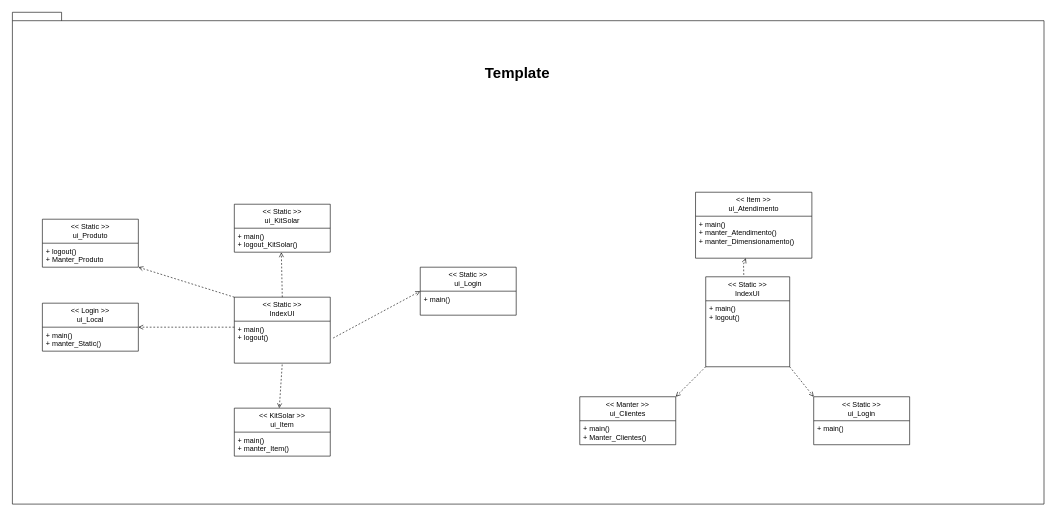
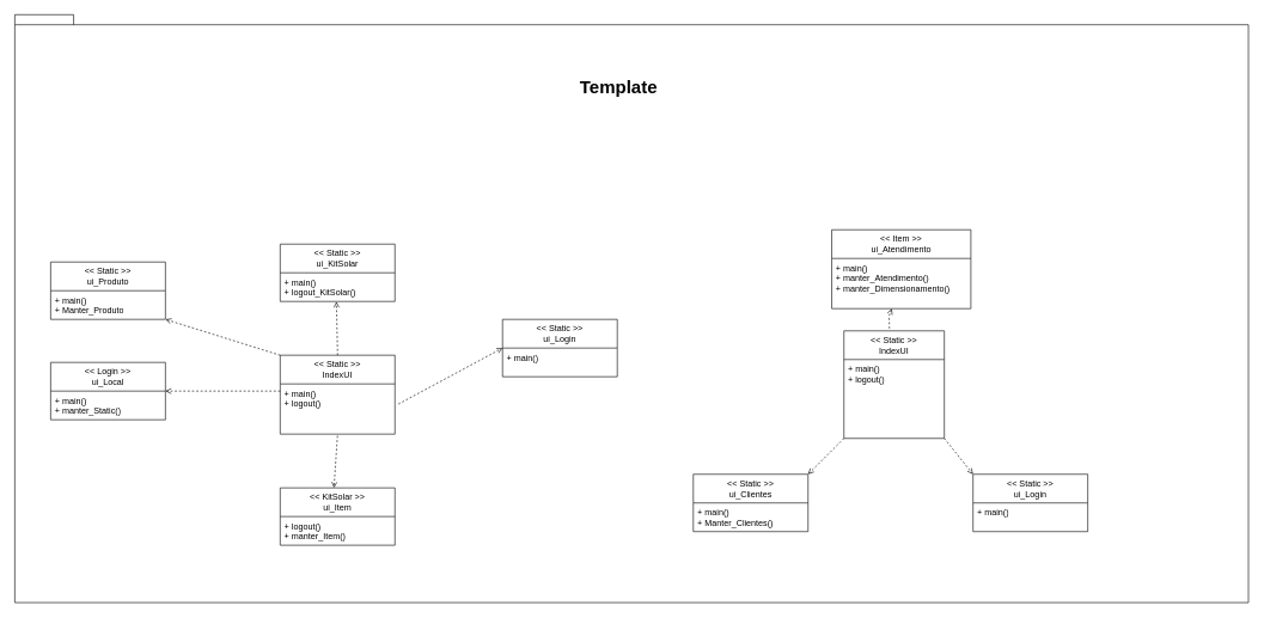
- <mxCell id="24" value="+ logout()&lt;div&gt;+ Manter_Produto&lt;/div&gt;&lt;div&gt;&lt;br&gt;&lt;div&gt;&lt;br&gt;&lt;/div&gt;&lt;div&gt;&lt;br&gt;&lt;/div&gt;&lt;/div&gt;" style="text;strokeColor=none;fillColor=none;align=left;verticalAlign=top;spacingLeft=4;spacingRight=4;overflow=hidden;rotatable=0;points=[[0,0.5],[1,0.5]];portConstraint=eastwest;whiteSpace=wrap;html=1;" vertex="1" parent="23"><mxGeometry y="40" width="160" height="40" as="geometry" /></mxCell>
+ <mxCell id="24" value="+ main()&lt;div&gt;+ Manter_Produto&lt;/div&gt;&lt;div&gt;&lt;br&gt;&lt;div&gt;&lt;br&gt;&lt;/div&gt;&lt;div&gt;&lt;br&gt;&lt;/div&gt;&lt;/div&gt;" style="text;strokeColor=none;fillColor=none;align=left;verticalAlign=top;spacingLeft=4;spacingRight=4;overflow=hidden;rotatable=0;points=[[0,0.5],[1,0.5]];portConstraint=eastwest;whiteSpace=wrap;html=1;" vertex="1" parent="23"><mxGeometry y="40" width="160" height="40" as="geometry" /></mxCell>
- <mxCell id="8" value="&lt;div&gt;&amp;lt;&amp;lt; Manter &amp;gt;&amp;gt;&lt;/div&gt;&lt;div&gt;ui_Clientes&lt;/div&gt;" style="swimlane;fontStyle=0;childLayout=stackLayout;horizontal=1;startSize=40;fillColor=none;horizontalStack=0;resizeParent=1;resizeParentMax=0;resizeLast=0;collapsible=1;marginBottom=0;whiteSpace=wrap;html=1;" vertex="1" parent="1"><mxGeometry x="966" y="661" width="160" height="80" as="geometry" /></mxCell>
+ <mxCell id="8" value="&lt;div&gt;&amp;lt;&amp;lt; Static &amp;gt;&amp;gt;&lt;/div&gt;&lt;div&gt;ui_Clientes&lt;/div&gt;" style="swimlane;fontStyle=0;childLayout=stackLayout;horizontal=1;startSize=40;fillColor=none;horizontalStack=0;resizeParent=1;resizeParentMax=0;resizeLast=0;collapsible=1;marginBottom=0;whiteSpace=wrap;html=1;" vertex="1" parent="1"><mxGeometry x="966" y="661" width="160" height="80" as="geometry" /></mxCell>
- <mxCell id="20" value="+ main()&lt;div&gt;+ manter_Item()&lt;br&gt;&lt;div&gt;&lt;br&gt;&lt;/div&gt;&lt;div&gt;&lt;br&gt;&lt;div&gt;&lt;br&gt;&lt;/div&gt;&lt;div&gt;&lt;br&gt;&lt;/div&gt;&lt;/div&gt;&lt;/div&gt;" style="text;strokeColor=none;fillColor=none;align=left;verticalAlign=top;spacingLeft=4;spacingRight=4;overflow=hidden;rotatable=0;points=[[0,0.5],[1,0.5]];portConstraint=eastwest;whiteSpace=wrap;html=1;" vertex="1" parent="19"><mxGeometry y="40" width="160" height="40" as="geometry" /></mxCell>
+ <mxCell id="20" value="+ logout()&lt;div&gt;+ manter_Item()&lt;br&gt;&lt;div&gt;&lt;br&gt;&lt;/div&gt;&lt;div&gt;&lt;br&gt;&lt;div&gt;&lt;br&gt;&lt;/div&gt;&lt;div&gt;&lt;br&gt;&lt;/div&gt;&lt;/div&gt;&lt;/div&gt;" style="text;strokeColor=none;fillColor=none;align=left;verticalAlign=top;spacingLeft=4;spacingRight=4;overflow=hidden;rotatable=0;points=[[0,0.5],[1,0.5]];portConstraint=eastwest;whiteSpace=wrap;html=1;" vertex="1" parent="19"><mxGeometry y="40" width="160" height="40" as="geometry" /></mxCell>
